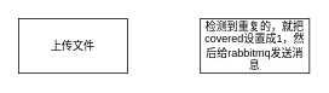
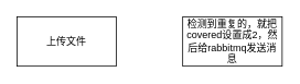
- <mxCell id="3" value="检测到重复的，就把covered设置成1，然后给rabbitmq发送消息" style="rounded=0;whiteSpace=wrap;html=1;" vertex="1" parent="1"><mxGeometry x="220" y="20" width="120" height="60" as="geometry" /></mxCell>
+ <mxCell id="3" value="检测到重复的，就把covered设置成2，然后给rabbitmq发送消息" style="rounded=0;whiteSpace=wrap;html=1;" vertex="1" parent="1"><mxGeometry x="220" y="20" width="120" height="60" as="geometry" /></mxCell>
